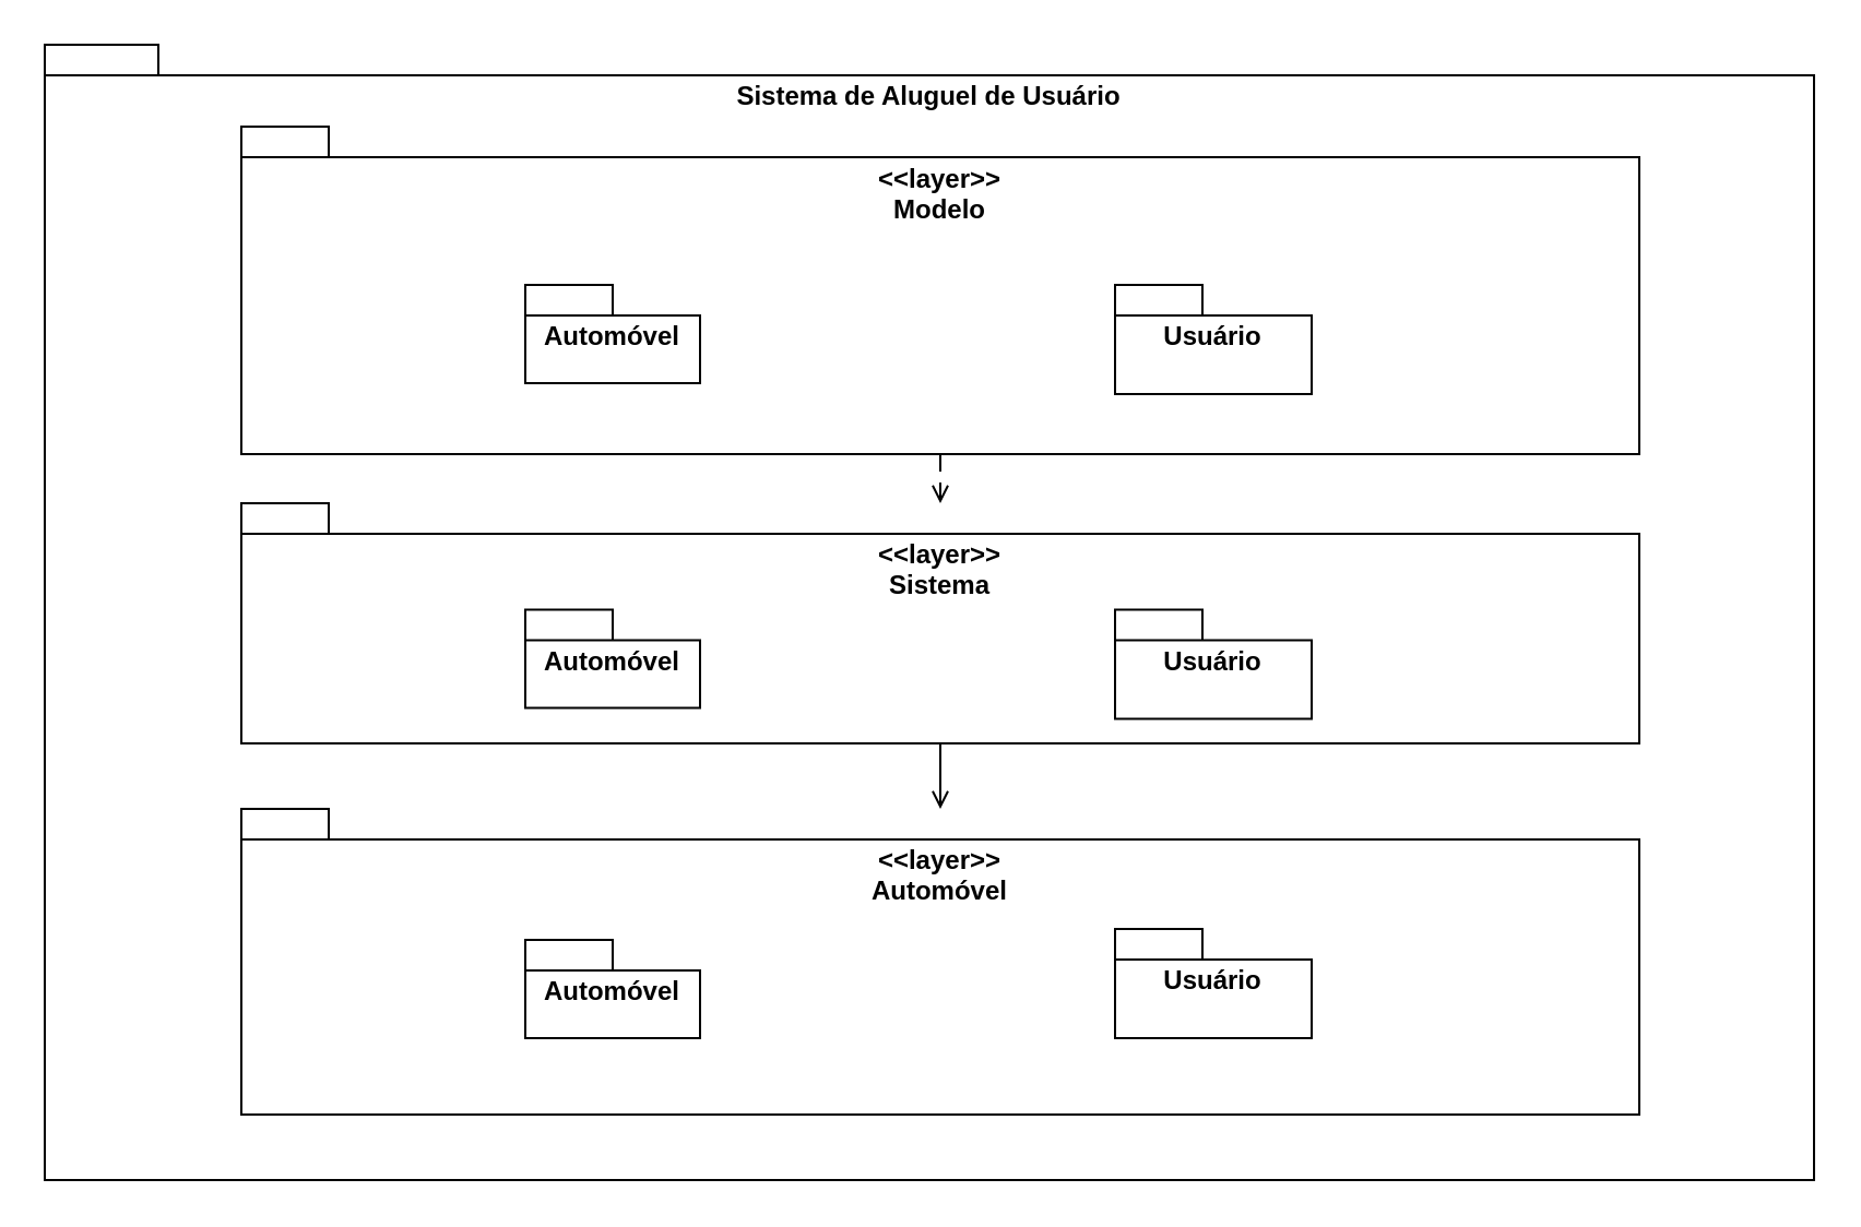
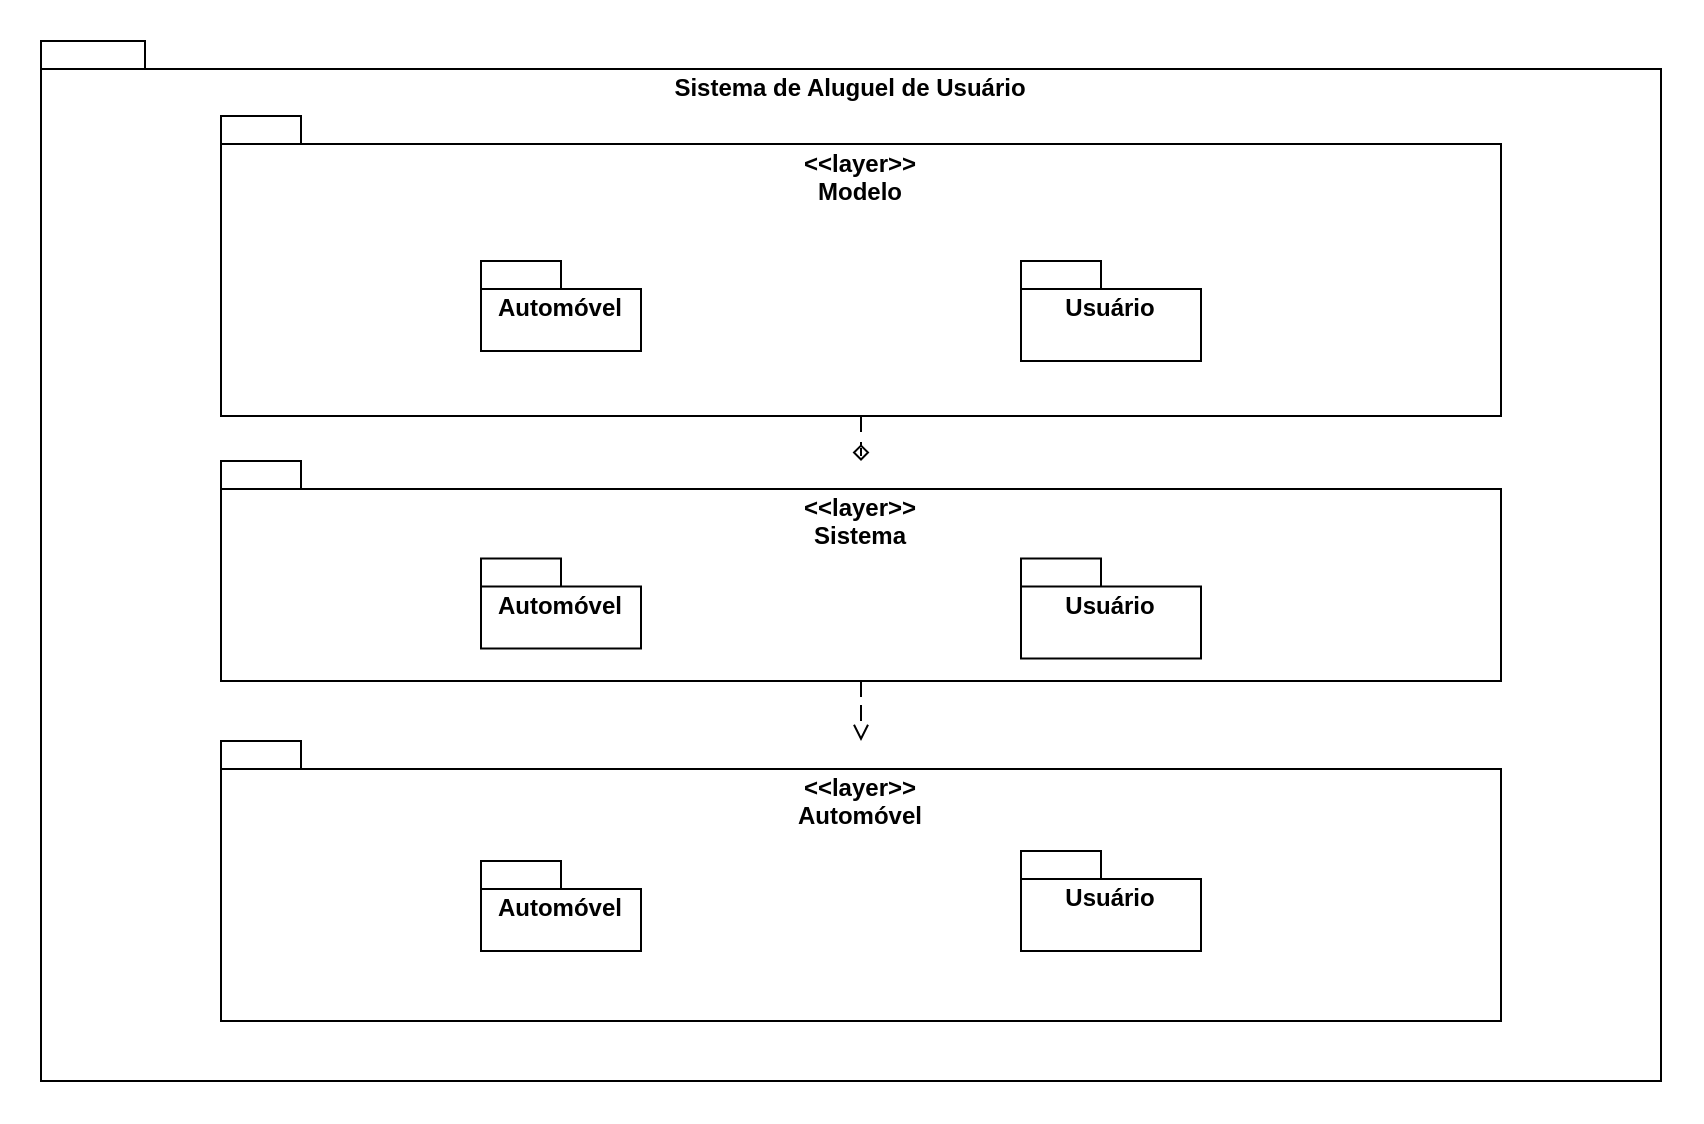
- <mxCell id="4" style="edgeStyle=orthogonalEdgeStyle;rounded=0;orthogonalLoop=1;jettySize=auto;html=1;dashed=1;dashPattern=8 8;endArrow=open;endFill=0;" edge="1" parent="1" source="5" target="7"><mxGeometry relative="1" as="geometry" /></mxCell>
+ <mxCell id="4" style="edgeStyle=orthogonalEdgeStyle;rounded=0;orthogonalLoop=1;jettySize=auto;html=1;dashed=1;dashPattern=8 8;endArrow=diamond;endFill=0;" edge="1" parent="1" source="5" target="7"><mxGeometry relative="1" as="geometry" /></mxCell>
- <mxCell id="6" style="edgeStyle=orthogonalEdgeStyle;rounded=0;orthogonalLoop=1;jettySize=auto;html=1;dashed=0;dashPattern=8 8;endArrow=open;endFill=0;" edge="1" parent="1" source="7" target="3"><mxGeometry relative="1" as="geometry" /></mxCell>
+ <mxCell id="6" style="edgeStyle=orthogonalEdgeStyle;rounded=0;orthogonalLoop=1;jettySize=auto;html=1;dashed=1;dashPattern=8 8;endArrow=open;endFill=0;" edge="1" parent="1" source="7" target="3"><mxGeometry relative="1" as="geometry" /></mxCell>
